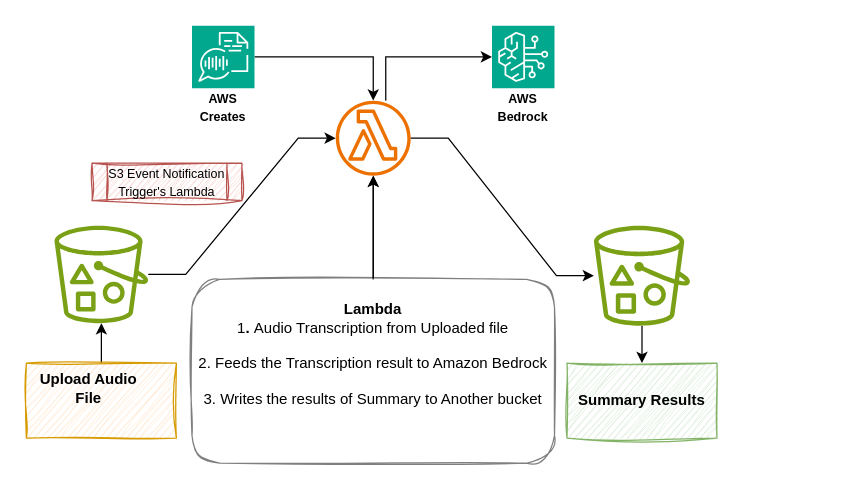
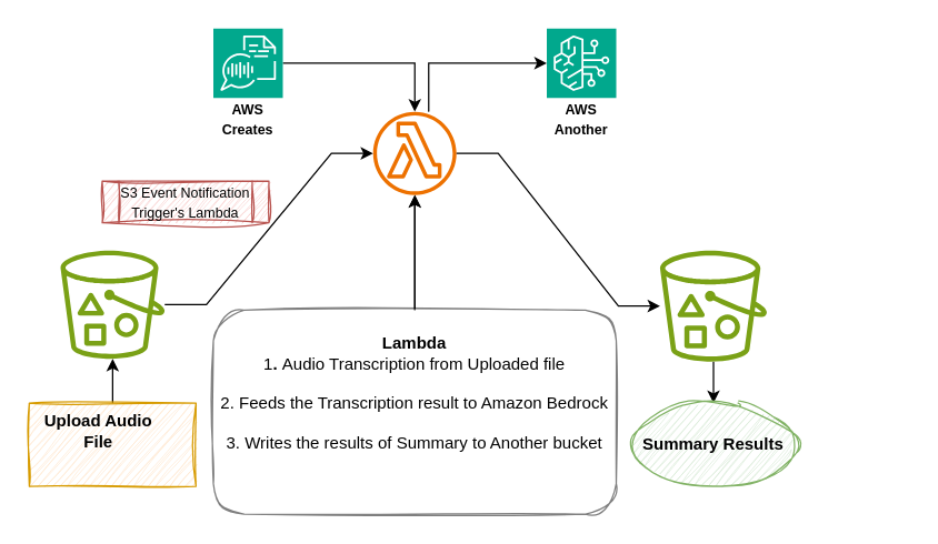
- <mxCell id="20" value="&lt;span style=&quot;font-size: 10px;&quot;&gt;&lt;b&gt;AWS&lt;/b&gt;&lt;/span&gt;&lt;div&gt;&lt;span style=&quot;font-size: 10px;&quot;&gt;&lt;b&gt;Bedrock&lt;/b&gt;&lt;/span&gt;&lt;/div&gt;" style="text;html=1;align=center;verticalAlign=middle;whiteSpace=wrap;rounded=0;" vertex="1" parent="1"><mxGeometry x="388" y="70" width="60" height="30" as="geometry" /></mxCell>
+ <mxCell id="20" value="&lt;span style=&quot;font-size: 10px;&quot;&gt;&lt;b&gt;AWS&lt;/b&gt;&lt;/span&gt;&lt;div&gt;&lt;span style=&quot;font-size: 10px;&quot;&gt;&lt;b&gt;Another&lt;/b&gt;&lt;/span&gt;&lt;/div&gt;" style="text;html=1;align=center;verticalAlign=middle;whiteSpace=wrap;rounded=0;" vertex="1" parent="1"><mxGeometry x="388" y="70" width="60" height="30" as="geometry" /></mxCell>
- <mxCell id="21" value="&lt;b&gt;Summary Results&lt;/b&gt;" style="rounded=0;whiteSpace=wrap;html=1;fillColor=#d5e8d4;strokeColor=#82b366;sketch=1;curveFitting=1;jiggle=2;" vertex="1" parent="1"><mxGeometry x="453" y="290" width="120" height="60" as="geometry" /></mxCell>
+ <mxCell id="21" value="&lt;b&gt;Summary Results&lt;/b&gt;" style="ellipse;whiteSpace=wrap;html=1;fillColor=#d5e8d4;strokeColor=#82b366;sketch=1;curveFitting=1;jiggle=2;" vertex="1" parent="1"><mxGeometry x="453" y="290" width="120" height="60" as="geometry" /></mxCell>
